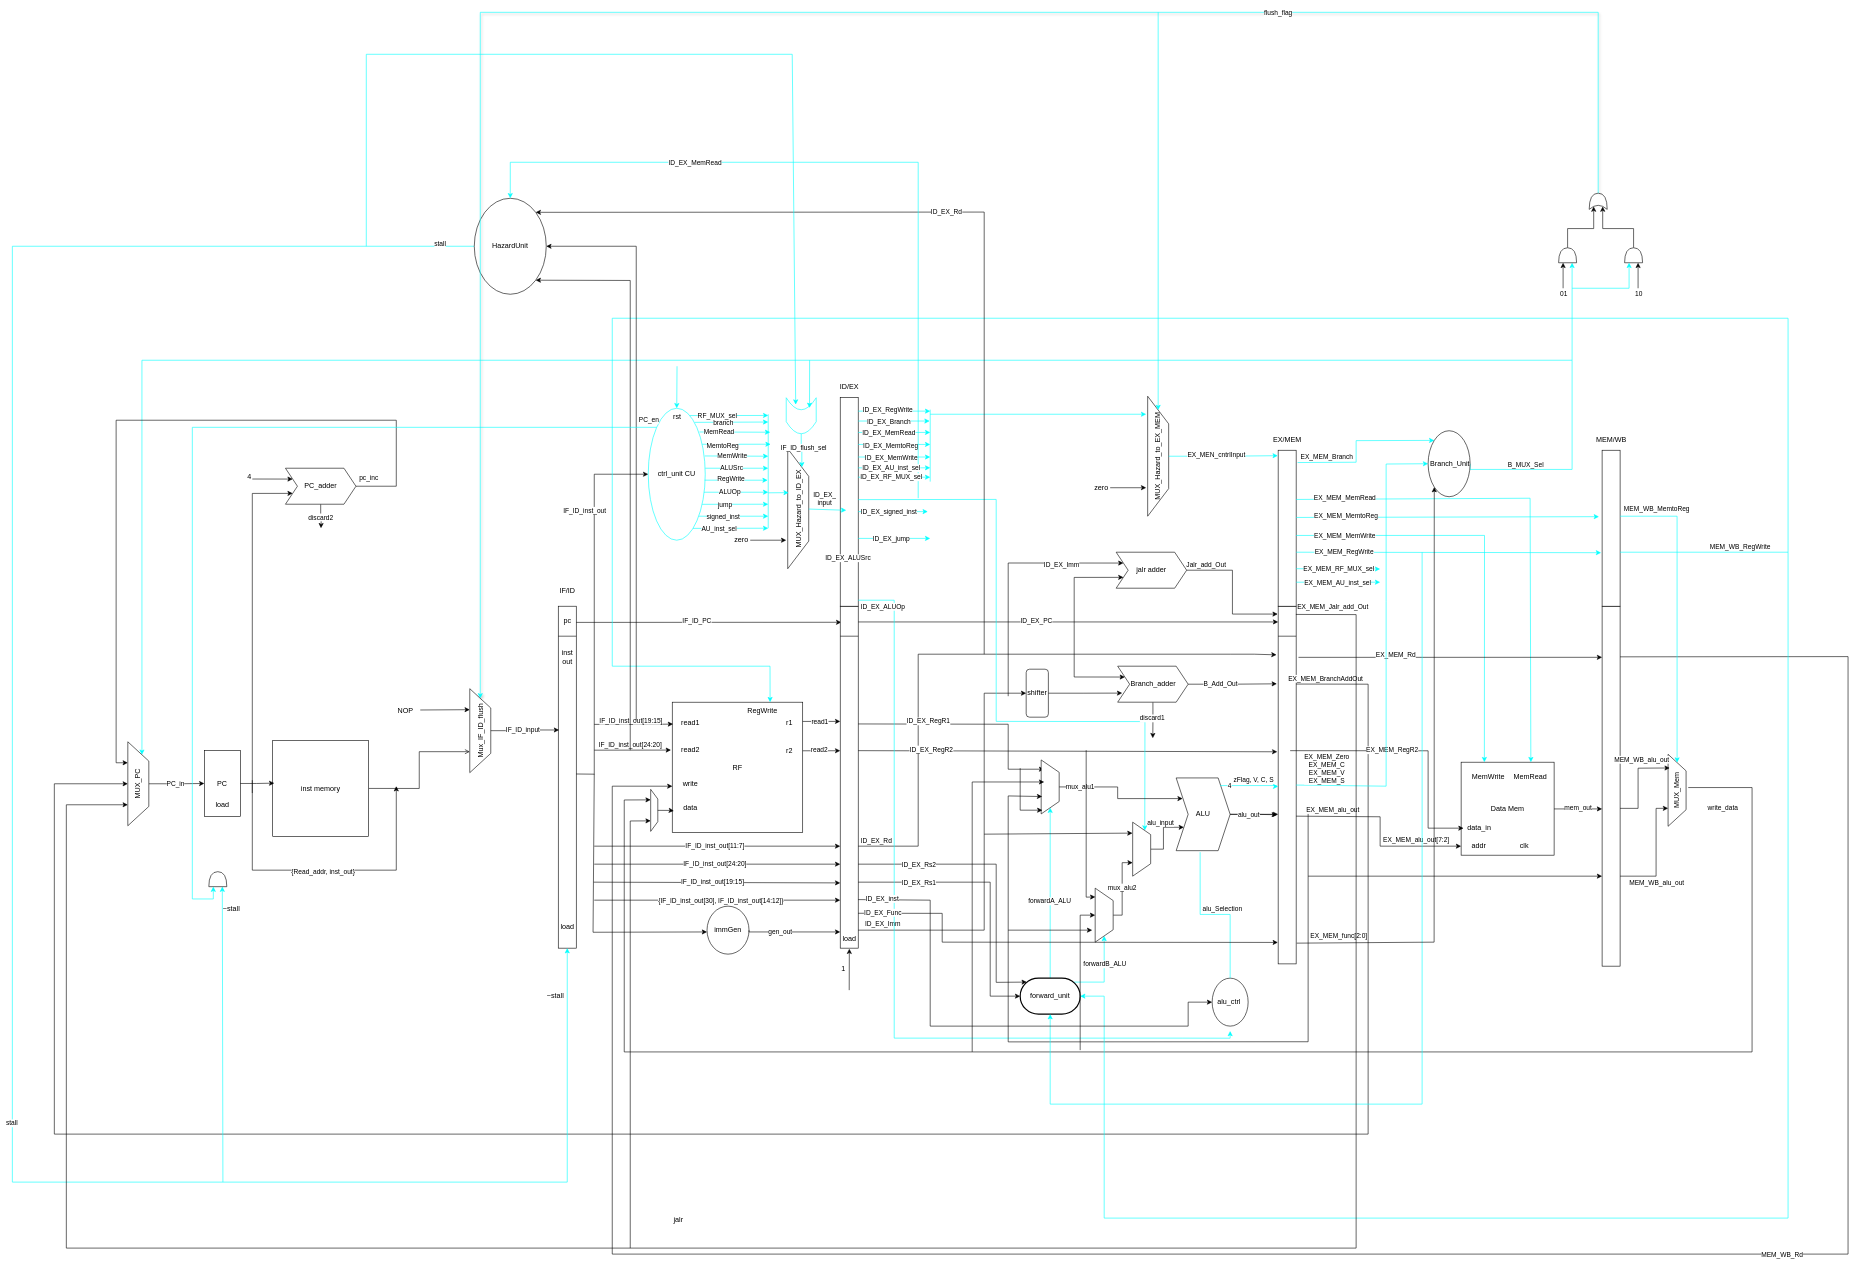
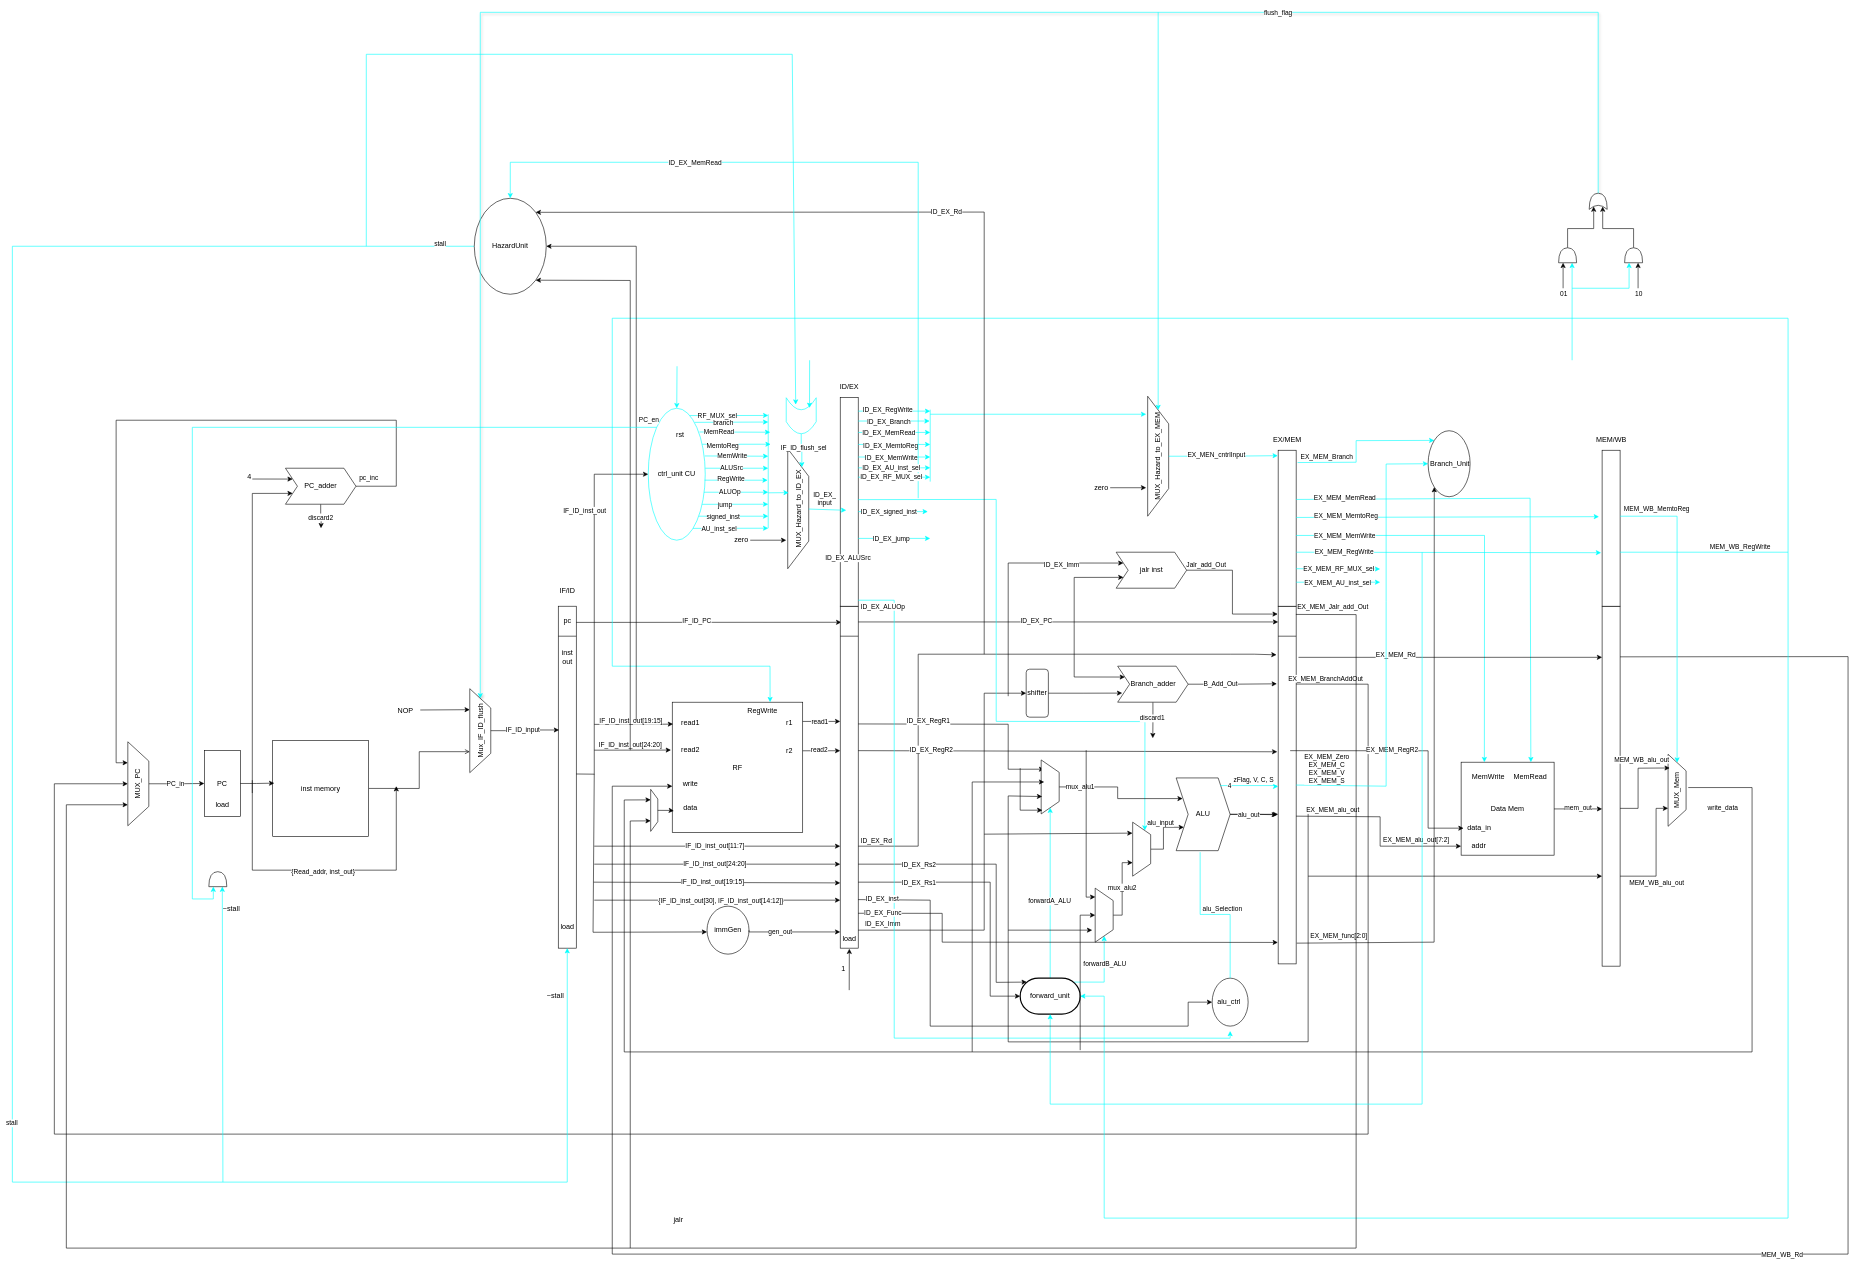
- <mxCell id="261" value="rst" style="text;html=1;align=center;verticalAlign=middle;resizable=0;points=[];autosize=1;strokeColor=none;fillColor=none;" vertex="1" parent="247"><mxGeometry x="27.5" width="40" height="30" as="geometry" /></mxCell>
+ <mxCell id="261" value="rst" style="text;html=1;align=center;verticalAlign=middle;resizable=0;points=[];autosize=1;strokeColor=none;fillColor=none;" vertex="1" parent="247"><mxGeometry x="32.5" y="30" width="40" height="30" as="geometry" /></mxCell>
- <mxCell id="184" style="edgeStyle=orthogonalEdgeStyle;rounded=0;orthogonalLoop=1;jettySize=auto;html=1;entryX=1;entryY=0.75;entryDx=0;entryDy=0;strokeColor=#00FFFF;exitX=1;exitY=0.5;exitDx=0;exitDy=0;" parent="1" source="238" target="197" edge="1"><mxGeometry relative="1" as="geometry"><mxPoint x="2580" y="781.714" as="targetPoint" /><Array as="points"><mxPoint x="2450" y="782" /><mxPoint x="2620" y="782" /><mxPoint x="2620" y="600" /><mxPoint x="236" y="600" /></Array><mxPoint x="2550" y="782" as="sourcePoint" /></mxGeometry></mxCell>
- <mxCell id="185" value="&amp;nbsp;B_MUX_Sel" style="edgeLabel;html=1;align=center;verticalAlign=middle;resizable=0;points=[];" parent="184" vertex="1" connectable="0"><mxGeometry x="0.147" relative="1" as="geometry"><mxPoint x="1511" y="173" as="offset" /></mxGeometry></mxCell>
- <mxCell id="119" value="jalr adder" style="shape=step;perimeter=stepPerimeter;whiteSpace=wrap;html=1;fixedSize=1;" vertex="1" parent="115"><mxGeometry x="50" y="172.33" width="117.5" height="60" as="geometry" /></mxCell>
+ <mxCell id="119" value="jalr inst" style="shape=step;perimeter=stepPerimeter;whiteSpace=wrap;html=1;fixedSize=1;" vertex="1" parent="115"><mxGeometry x="50" y="172.33" width="117.5" height="60" as="geometry" /></mxCell>
- <mxCell id="159" value="clk" style="text;html=1;align=center;verticalAlign=middle;resizable=0;points=[];autosize=1;strokeColor=none;fillColor=none;" parent="154" vertex="1"><mxGeometry x="90" y="125" width="40" height="30" as="geometry" /></mxCell>
